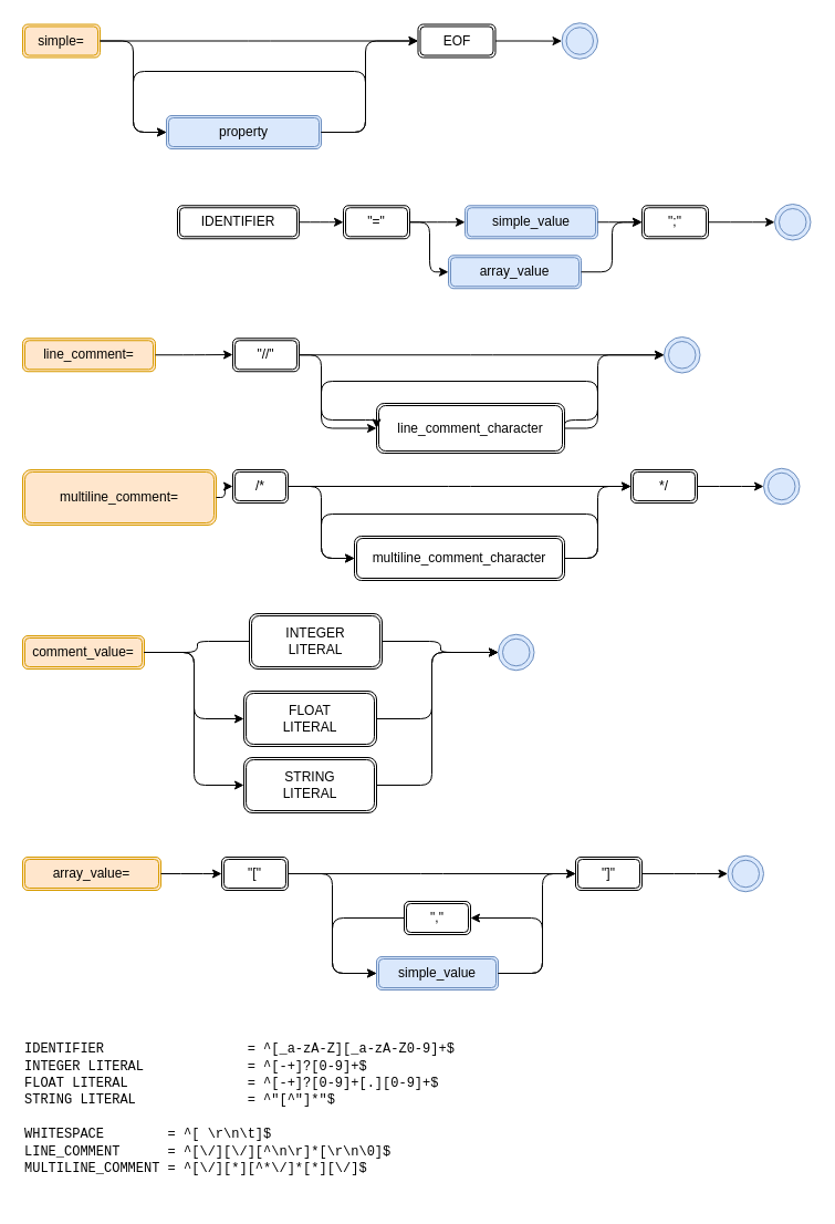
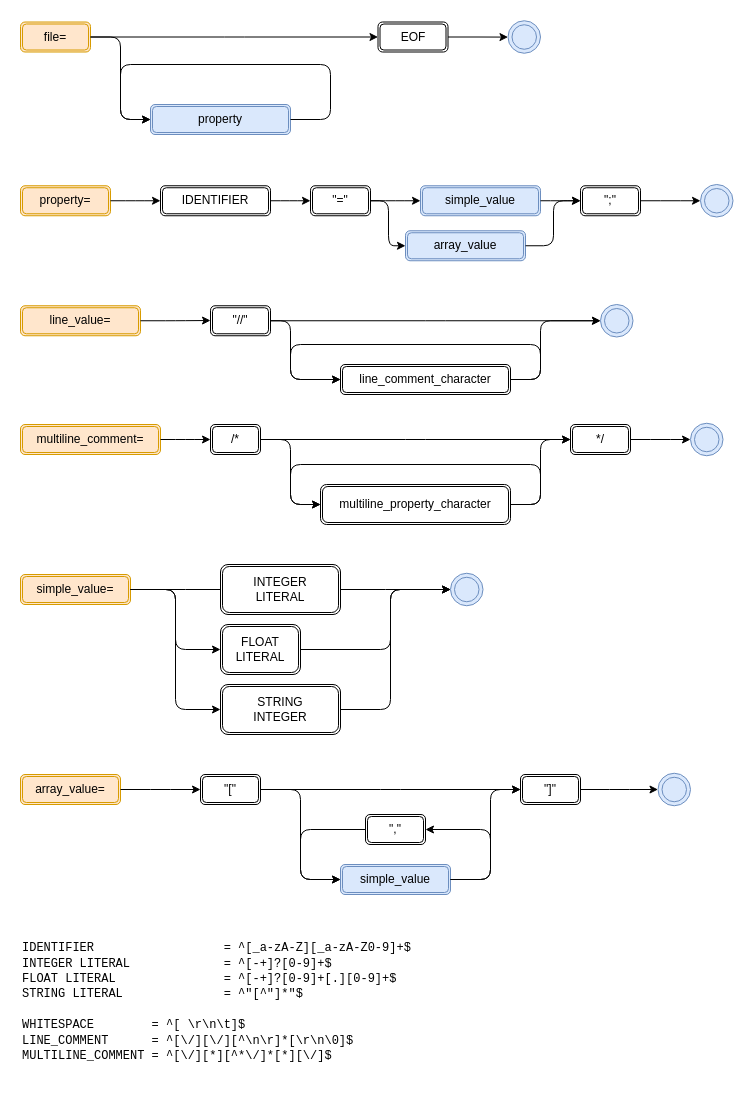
- <mxCell id="2" value="simple=" style="shape=ext;double=1;rounded=1;whiteSpace=wrap;html=1;fillColor=#ffe6cc;strokeColor=#d79b00;" parent="1" vertex="1"><mxGeometry x="20" y="21.5" width="70" height="30" as="geometry" /></mxCell>
+ <mxCell id="2" value="file=" style="shape=ext;double=1;rounded=1;whiteSpace=wrap;html=1;fillColor=#ffe6cc;strokeColor=#d79b00;" parent="1" vertex="1"><mxGeometry x="20" y="21.5" width="70" height="30" as="geometry" /></mxCell>
- <mxCell id="9" value="" style="edgeStyle=elbowEdgeStyle;elbow=horizontal;endArrow=classic;html=1;exitX=1;exitY=0.5;exitDx=0;exitDy=0;entryX=0;entryY=0.5;entryDx=0;entryDy=0;" parent="1" source="6" target="4" edge="1"><mxGeometry width="50" height="50" relative="1" as="geometry"><mxPoint x="180" y="274" as="sourcePoint" /><mxPoint x="230" y="224" as="targetPoint" /><Array as="points"><mxPoint x="330" y="84" /></Array></mxGeometry></mxCell>
+ <mxCell id="11" value="property=" style="shape=ext;double=1;rounded=1;whiteSpace=wrap;html=1;fillColor=#ffe6cc;strokeColor=#d79b00;" parent="1" vertex="1"><mxGeometry x="20" y="185.25" width="90" height="30" as="geometry" /></mxCell>
+ <mxCell id="18" value="" style="edgeStyle=elbowEdgeStyle;elbow=horizontal;endArrow=classic;html=1;exitX=1;exitY=0.5;exitDx=0;exitDy=0;entryX=0;entryY=0.5;entryDx=0;entryDy=0;" parent="1" source="11" target="12" edge="1"><mxGeometry width="50" height="50" relative="1" as="geometry"><mxPoint x="360" y="175.25" as="sourcePoint" /><mxPoint x="410" y="125.25" as="targetPoint" /></mxGeometry></mxCell>
- <mxCell id="25" value="line_comment=" style="shape=ext;double=1;rounded=1;whiteSpace=wrap;html=1;fillColor=#ffe6cc;strokeColor=#d79b00;" parent="1" vertex="1"><mxGeometry x="20" y="305.25" width="120" height="30" as="geometry" /></mxCell>
+ <mxCell id="25" value="line_value=" style="shape=ext;double=1;rounded=1;whiteSpace=wrap;html=1;fillColor=#ffe6cc;strokeColor=#d79b00;" parent="1" vertex="1"><mxGeometry x="20" y="305.25" width="120" height="30" as="geometry" /></mxCell>
- <mxCell id="27" value="line_comment_character" style="shape=ext;double=1;rounded=1;whiteSpace=wrap;html=1;" parent="1" vertex="1"><mxGeometry x="340" y="364" width="170" height="45" as="geometry" /></mxCell>
+ <mxCell id="27" value="line_comment_character" style="shape=ext;double=1;rounded=1;whiteSpace=wrap;html=1;" parent="1" vertex="1"><mxGeometry x="340" y="364" width="170" height="30" as="geometry" /></mxCell>
- <mxCell id="34" value="multiline_comment=" style="shape=ext;double=1;rounded=1;whiteSpace=wrap;html=1;fillColor=#ffe6cc;strokeColor=#d79b00;" parent="1" vertex="1"><mxGeometry x="20" y="424" width="175" height="50" as="geometry" /></mxCell>
+ <mxCell id="34" value="multiline_comment=" style="shape=ext;double=1;rounded=1;whiteSpace=wrap;html=1;fillColor=#ffe6cc;strokeColor=#d79b00;" parent="1" vertex="1"><mxGeometry x="20" y="424" width="140" height="30" as="geometry" /></mxCell>
- <mxCell id="36" value="multiline_comment_character" style="shape=ext;double=1;rounded=1;whiteSpace=wrap;html=1;" parent="1" vertex="1"><mxGeometry x="320" y="484" width="190" height="40" as="geometry" /></mxCell>
+ <mxCell id="36" value="multiline_property_character" style="shape=ext;double=1;rounded=1;whiteSpace=wrap;html=1;" parent="1" vertex="1"><mxGeometry x="320" y="484" width="190" height="40" as="geometry" /></mxCell>
- <mxCell id="46" value="INTEGER&lt;br&gt;LITERAL" style="shape=ext;double=1;rounded=1;whiteSpace=wrap;html=1;" parent="1" vertex="1"><mxGeometry x="225" y="554" width="120" height="50" as="geometry" /></mxCell>
+ <mxCell id="46" value="INTEGER&lt;br&gt;LITERAL" style="shape=ext;double=1;rounded=1;whiteSpace=wrap;html=1;" parent="1" vertex="1"><mxGeometry x="220" y="564" width="120" height="50" as="geometry" /></mxCell>
- <mxCell id="45" value="comment_value=" style="shape=ext;double=1;rounded=1;whiteSpace=wrap;html=1;fillColor=#ffe6cc;strokeColor=#d79b00;" parent="1" vertex="1"><mxGeometry x="20" y="574" width="110" height="30" as="geometry" /></mxCell>
+ <mxCell id="45" value="simple_value=" style="shape=ext;double=1;rounded=1;whiteSpace=wrap;html=1;fillColor=#ffe6cc;strokeColor=#d79b00;" parent="1" vertex="1"><mxGeometry x="20" y="574" width="110" height="30" as="geometry" /></mxCell>
- <mxCell id="47" value="FLOAT&lt;br&gt;LITERAL" style="shape=ext;double=1;rounded=1;whiteSpace=wrap;html=1;" parent="1" vertex="1"><mxGeometry x="220" y="624" width="120" height="50" as="geometry" /></mxCell>
+ <mxCell id="47" value="FLOAT&lt;br&gt;LITERAL" style="shape=ext;double=1;rounded=1;whiteSpace=wrap;html=1;" parent="1" vertex="1"><mxGeometry x="220" y="624" width="80" height="50" as="geometry" /></mxCell>
- <mxCell id="48" value="STRING&lt;br&gt;LITERAL" style="shape=ext;double=1;rounded=1;whiteSpace=wrap;html=1;" parent="1" vertex="1"><mxGeometry x="220" y="684" width="120" height="50" as="geometry" /></mxCell>
+ <mxCell id="48" value="STRING&lt;br&gt;INTEGER" style="shape=ext;double=1;rounded=1;whiteSpace=wrap;html=1;" parent="1" vertex="1"><mxGeometry x="220" y="684" width="120" height="50" as="geometry" /></mxCell>
- <mxCell id="56" value="array_value=" style="shape=ext;double=1;rounded=1;whiteSpace=wrap;html=1;fillColor=#ffe6cc;strokeColor=#d79b00;" parent="1" vertex="1"><mxGeometry x="20" y="774" width="125" height="30" as="geometry" /></mxCell>
+ <mxCell id="56" value="array_value=" style="shape=ext;double=1;rounded=1;whiteSpace=wrap;html=1;fillColor=#ffe6cc;strokeColor=#d79b00;" parent="1" vertex="1"><mxGeometry x="20" y="774" width="100" height="30" as="geometry" /></mxCell>
